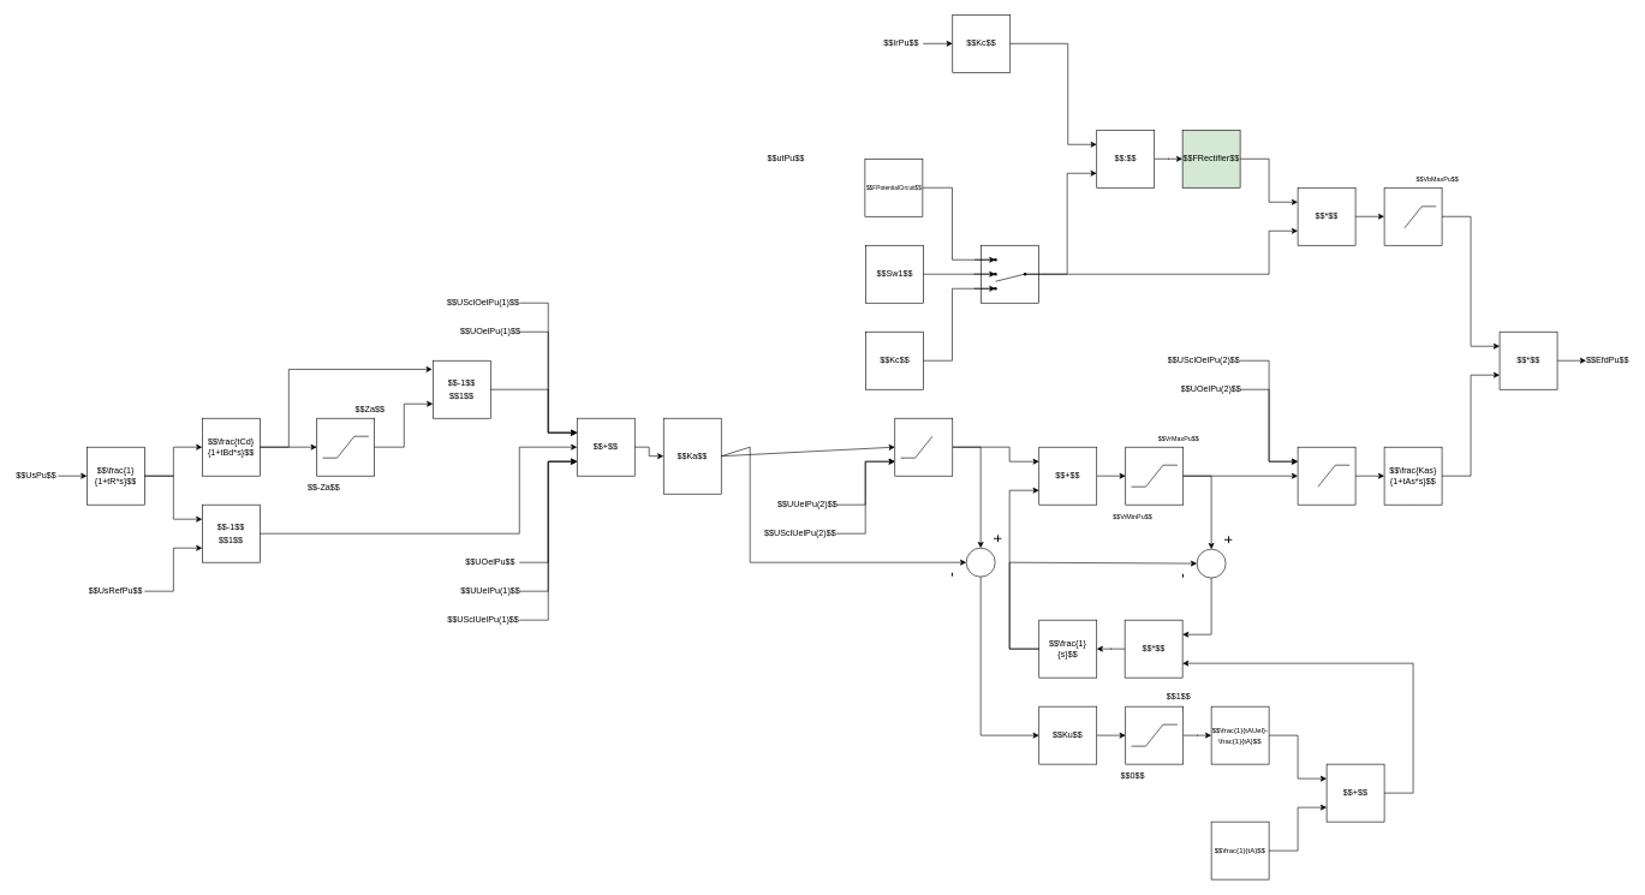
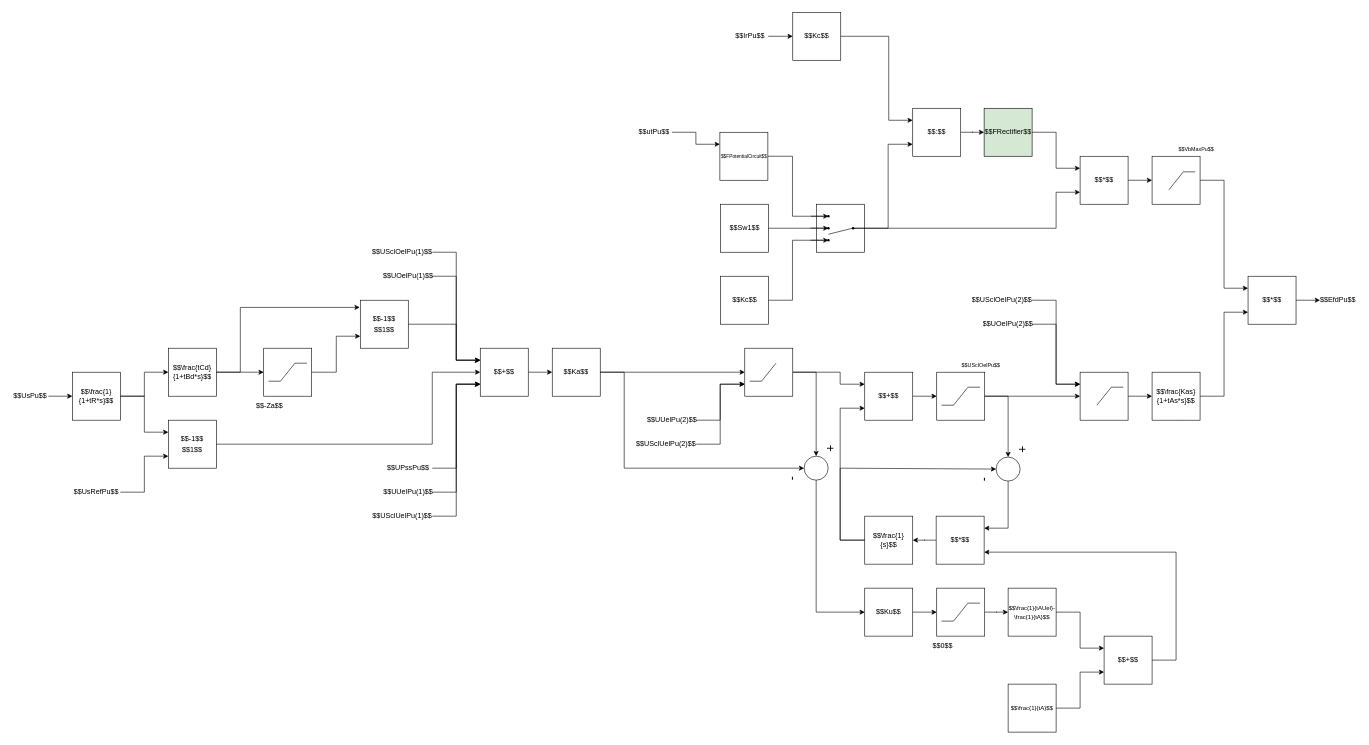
+ <mxCell id="54" value="" style="endArrow=classic;html=1;rounded=0;entryX=0;entryY=0.25;entryDx=0;entryDy=0;exitX=1;exitY=0.5;exitDx=0;exitDy=0;" parent="1" source="109" target="7" edge="1"><mxGeometry width="50" height="50" relative="1" as="geometry"><mxPoint x="1119.5" y="180" as="sourcePoint" /><mxPoint x="949.5" y="260" as="targetPoint" /><Array as="points"><mxPoint x="1159.5" y="220" /><mxPoint x="1159.5" y="240" /></Array></mxGeometry></mxCell>
- <mxCell id="95" value="&lt;font style=&quot;font-size: 12px;&quot;&gt;$$Za$$&lt;/font&gt;" style="text;html=1;strokeColor=none;fillColor=none;align=center;verticalAlign=middle;whiteSpace=wrap;rounded=0;fontSize=15;" parent="1" vertex="1"><mxGeometry x="483" y="550" width="60" height="30" as="geometry" /></mxCell>
- <mxCell id="49" value="&lt;font style=&quot;font-size: 9px;&quot;&gt;$$VrMaxPu$$&lt;/font&gt;" style="text;html=1;strokeColor=none;fillColor=none;align=center;verticalAlign=middle;whiteSpace=wrap;rounded=0;fontSize=15;" parent="1" vertex="1"><mxGeometry x="1605" y="590" width="60" height="30" as="geometry" /></mxCell>
+ <mxCell id="49" value="&lt;font style=&quot;font-size: 9px;&quot;&gt;$$USclOelPu$$&lt;/font&gt;" style="text;html=1;strokeColor=none;fillColor=none;align=center;verticalAlign=middle;whiteSpace=wrap;rounded=0;fontSize=15;" parent="1" vertex="1"><mxGeometry x="1605" y="590" width="60" height="30" as="geometry" /></mxCell>
- <mxCell id="69" value="&lt;table style=&quot;&quot;&gt;&lt;tbody&gt;&lt;tr&gt;&lt;td&gt;&lt;font style=&quot;font-size: 12px;&quot;&gt;$$Ka$$&lt;/font&gt;&lt;/td&gt;&lt;/tr&gt;&lt;/tbody&gt;&lt;/table&gt;" style="whiteSpace=wrap;html=1;aspect=fixed;" parent="1" vertex="1"><mxGeometry x="920" y="580" width="80" height="105" as="geometry" /></mxCell>
+ <mxCell id="69" value="&lt;table style=&quot;&quot;&gt;&lt;tbody&gt;&lt;tr&gt;&lt;td&gt;&lt;font style=&quot;font-size: 12px;&quot;&gt;$$Ka$$&lt;/font&gt;&lt;/td&gt;&lt;/tr&gt;&lt;/tbody&gt;&lt;/table&gt;" style="whiteSpace=wrap;html=1;aspect=fixed;" parent="1" vertex="1"><mxGeometry x="920" width="80" height="80" as="geometry" y="580" /></mxCell>
- <mxCell id="51" value="&lt;font style=&quot;font-size: 9px;&quot;&gt;$$VrMinPu$$&lt;/font&gt;" style="text;html=1;strokeColor=none;fillColor=none;align=center;verticalAlign=middle;whiteSpace=wrap;rounded=0;fontSize=15;" parent="1" vertex="1"><mxGeometry x="1541" y="700" width="60" height="30" as="geometry" /></mxCell>
- <mxCell id="106" value="$$UOelPu$$" style="text;strokeColor=none;align=center;fillColor=none;html=1;verticalAlign=middle;whiteSpace=wrap;rounded=0;" vertex="1" parent="1"><mxGeometry x="640" y="765" width="80" height="30" as="geometry" /></mxCell>
+ <mxCell id="106" value="$$UPssPu$$" style="text;strokeColor=none;align=center;fillColor=none;html=1;verticalAlign=middle;whiteSpace=wrap;rounded=0;" vertex="1" parent="1"><mxGeometry x="640" y="765" width="80" height="30" as="geometry" /></mxCell>
- <mxCell id="82" value="&lt;font style=&quot;font-size: 12px;&quot;&gt;$$1$$&lt;/font&gt;" style="text;html=1;strokeColor=none;fillColor=none;align=center;verticalAlign=middle;whiteSpace=wrap;rounded=0;fontSize=15;" parent="1" vertex="1"><mxGeometry x="1605" y="950" width="60" height="30" as="geometry" /></mxCell>
